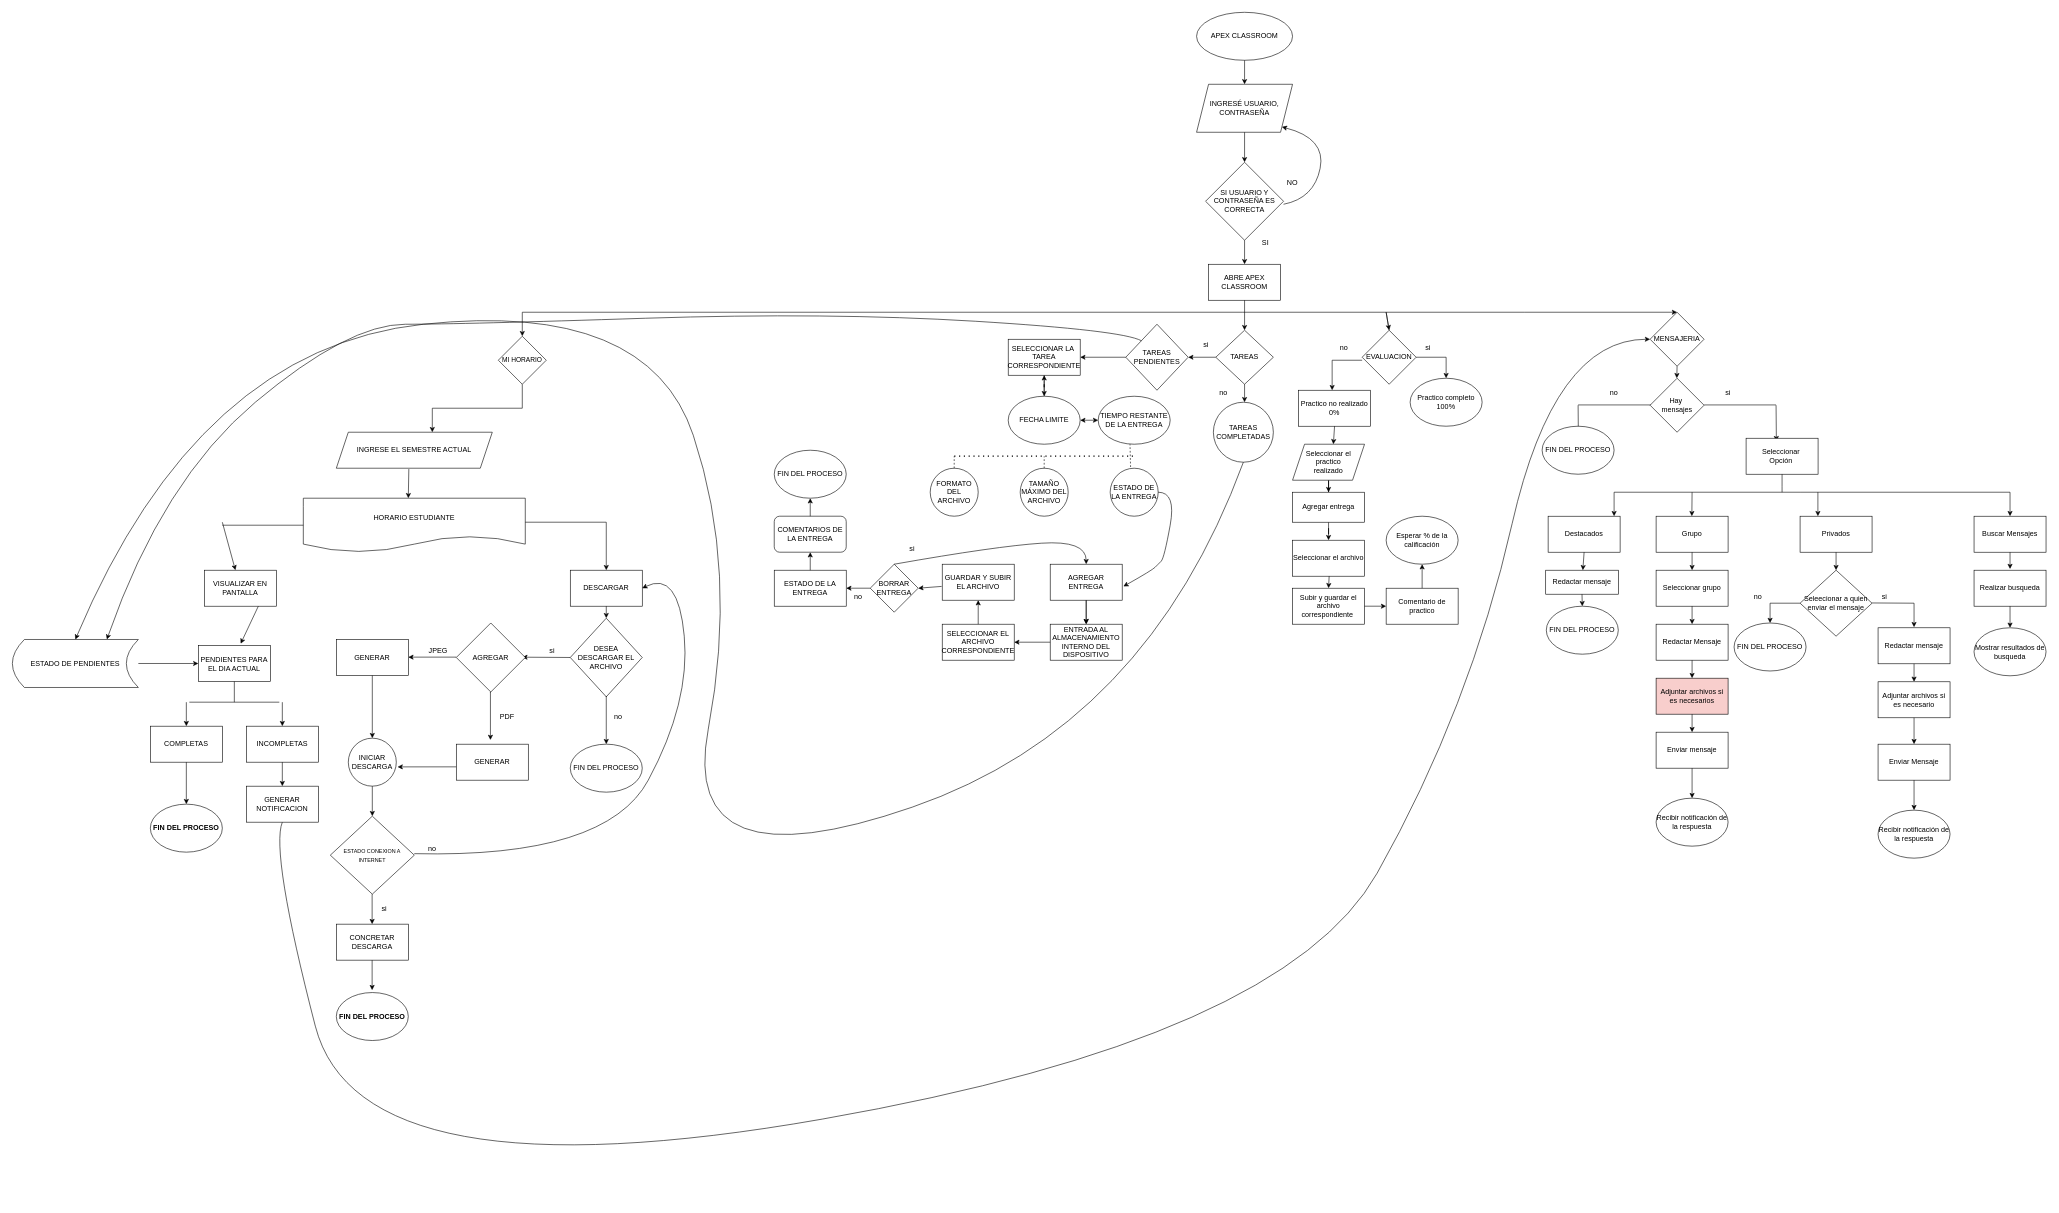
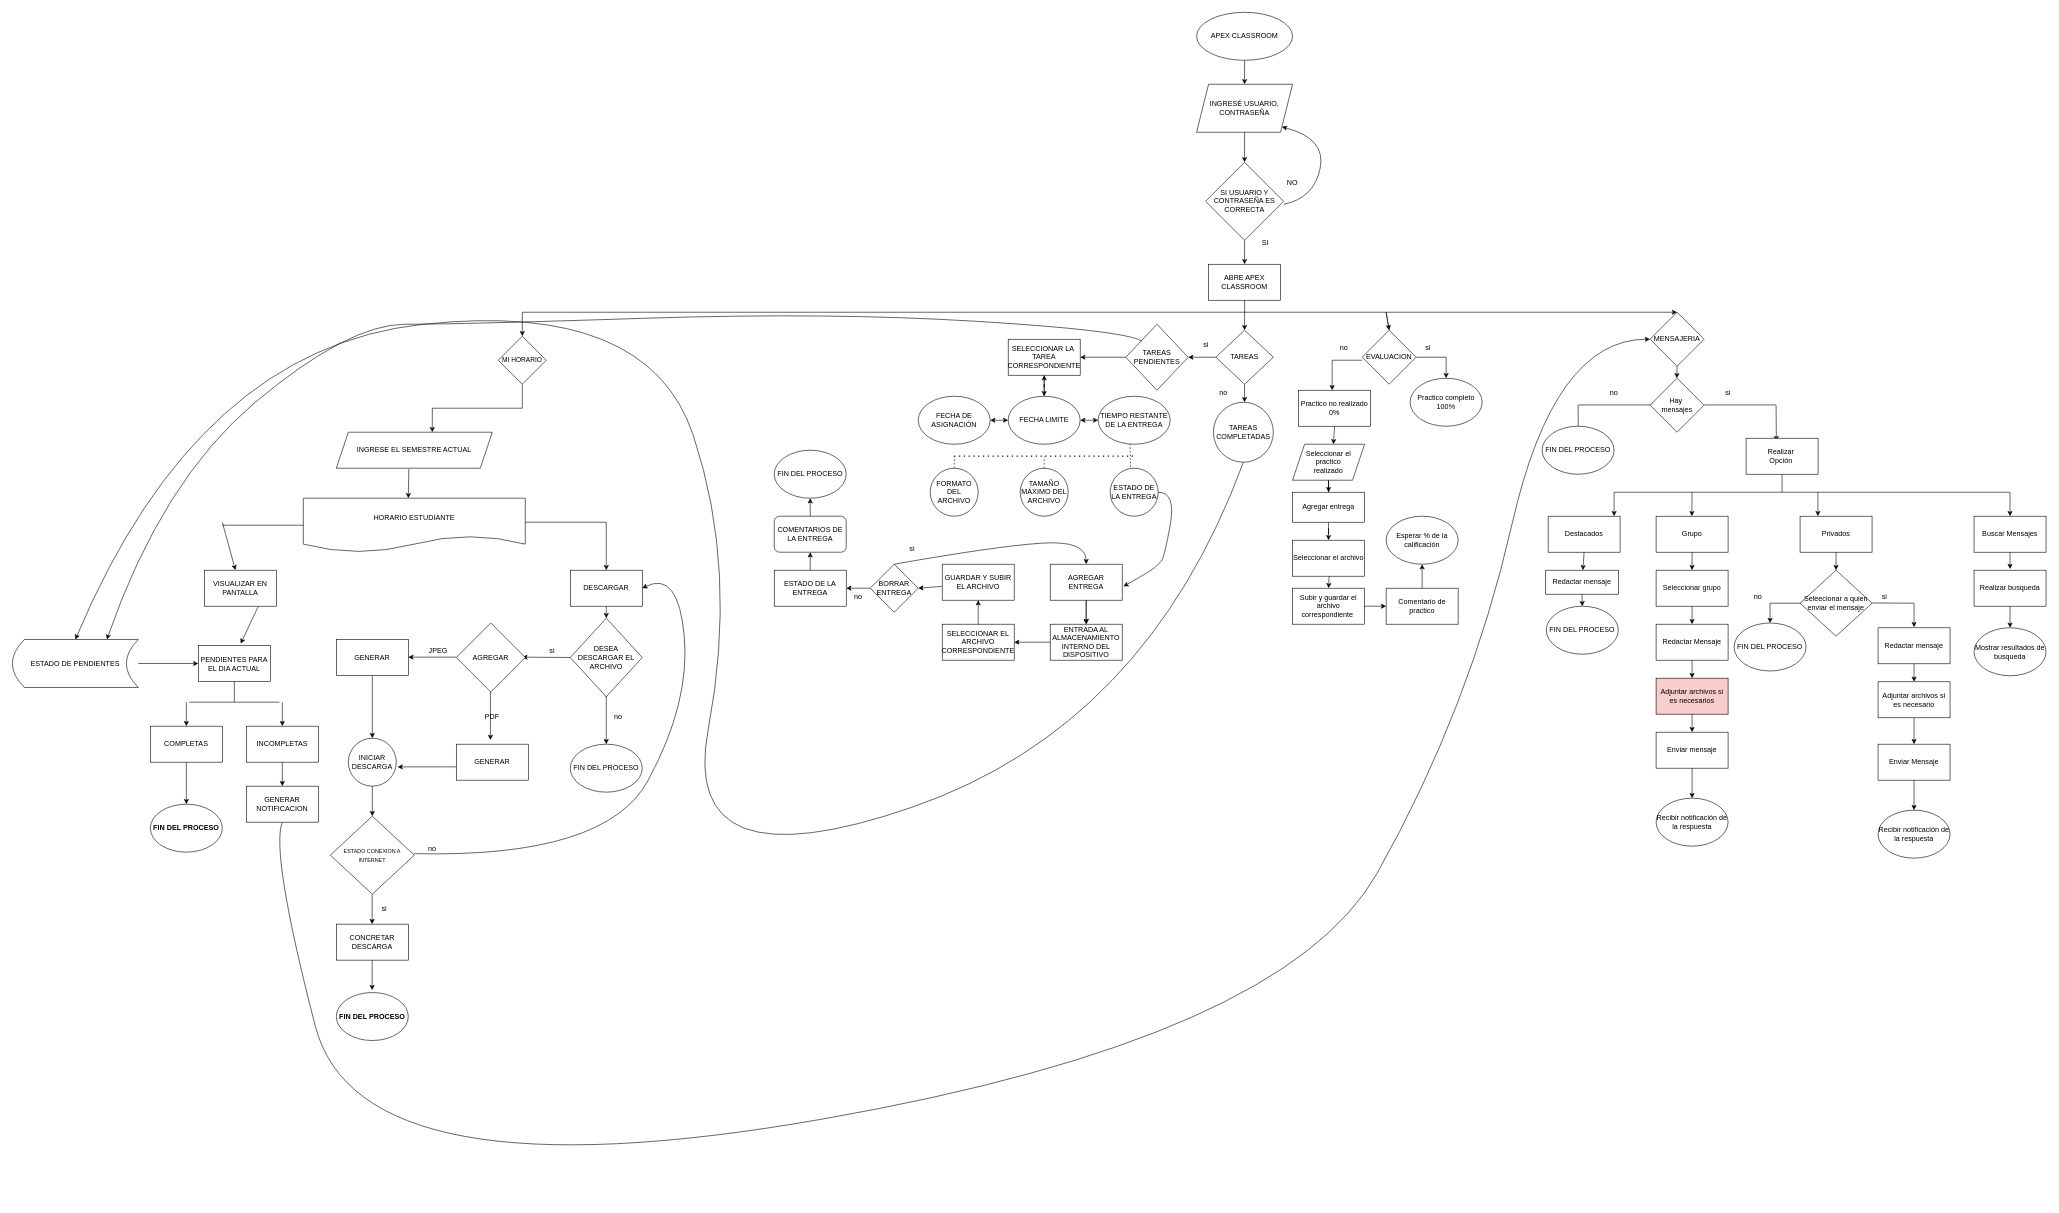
+ <mxCell id="26" value="&lt;font style=&quot;vertical-align: inherit;&quot;&gt;&lt;font style=&quot;vertical-align: inherit;&quot;&gt;FECHA DE ASIGNACIÓN&lt;/font&gt;&lt;/font&gt;" style="ellipse;whiteSpace=wrap;html=1;" vertex="1" parent="1"><mxGeometry x="1530" y="660" width="120" height="80" as="geometry" /></mxCell>
+ <mxCell id="27" value="" style="endArrow=classic;startArrow=classic;html=1;rounded=0;exitX=1;exitY=0.5;exitDx=0;exitDy=0;entryX=0;entryY=0.5;entryDx=0;entryDy=0;" edge="1" parent="1" source="26" target="24"><mxGeometry width="50" height="50" relative="1" as="geometry"><mxPoint x="2000" y="1010" as="sourcePoint" /><mxPoint x="2050" y="960" as="targetPoint" /></mxGeometry></mxCell>
- <mxCell id="130" value="Seleccionar&amp;nbsp;&lt;br&gt;Opción&amp;nbsp;" style="rounded=0;whiteSpace=wrap;html=1;" vertex="1" parent="1"><mxGeometry x="2910" y="730" width="120" height="60" as="geometry" /></mxCell>
+ <mxCell id="130" value="Realizar&amp;nbsp;&lt;br&gt;Opción&amp;nbsp;" style="rounded=0;whiteSpace=wrap;html=1;" vertex="1" parent="1"><mxGeometry x="2910" y="730" width="120" height="60" as="geometry" /></mxCell>
- <mxCell id="105" value="PDF" style="text;html=1;align=center;verticalAlign=middle;whiteSpace=wrap;rounded=0;" vertex="1" parent="1"><mxGeometry x="815" y="1180" width="60" height="30" as="geometry" /></mxCell>
+ <mxCell id="105" value="PDF" style="text;html=1;align=center;verticalAlign=middle;whiteSpace=wrap;rounded=0;" vertex="1" parent="1"><mxGeometry x="790" y="1180" width="60" height="30" as="geometry" /></mxCell>
